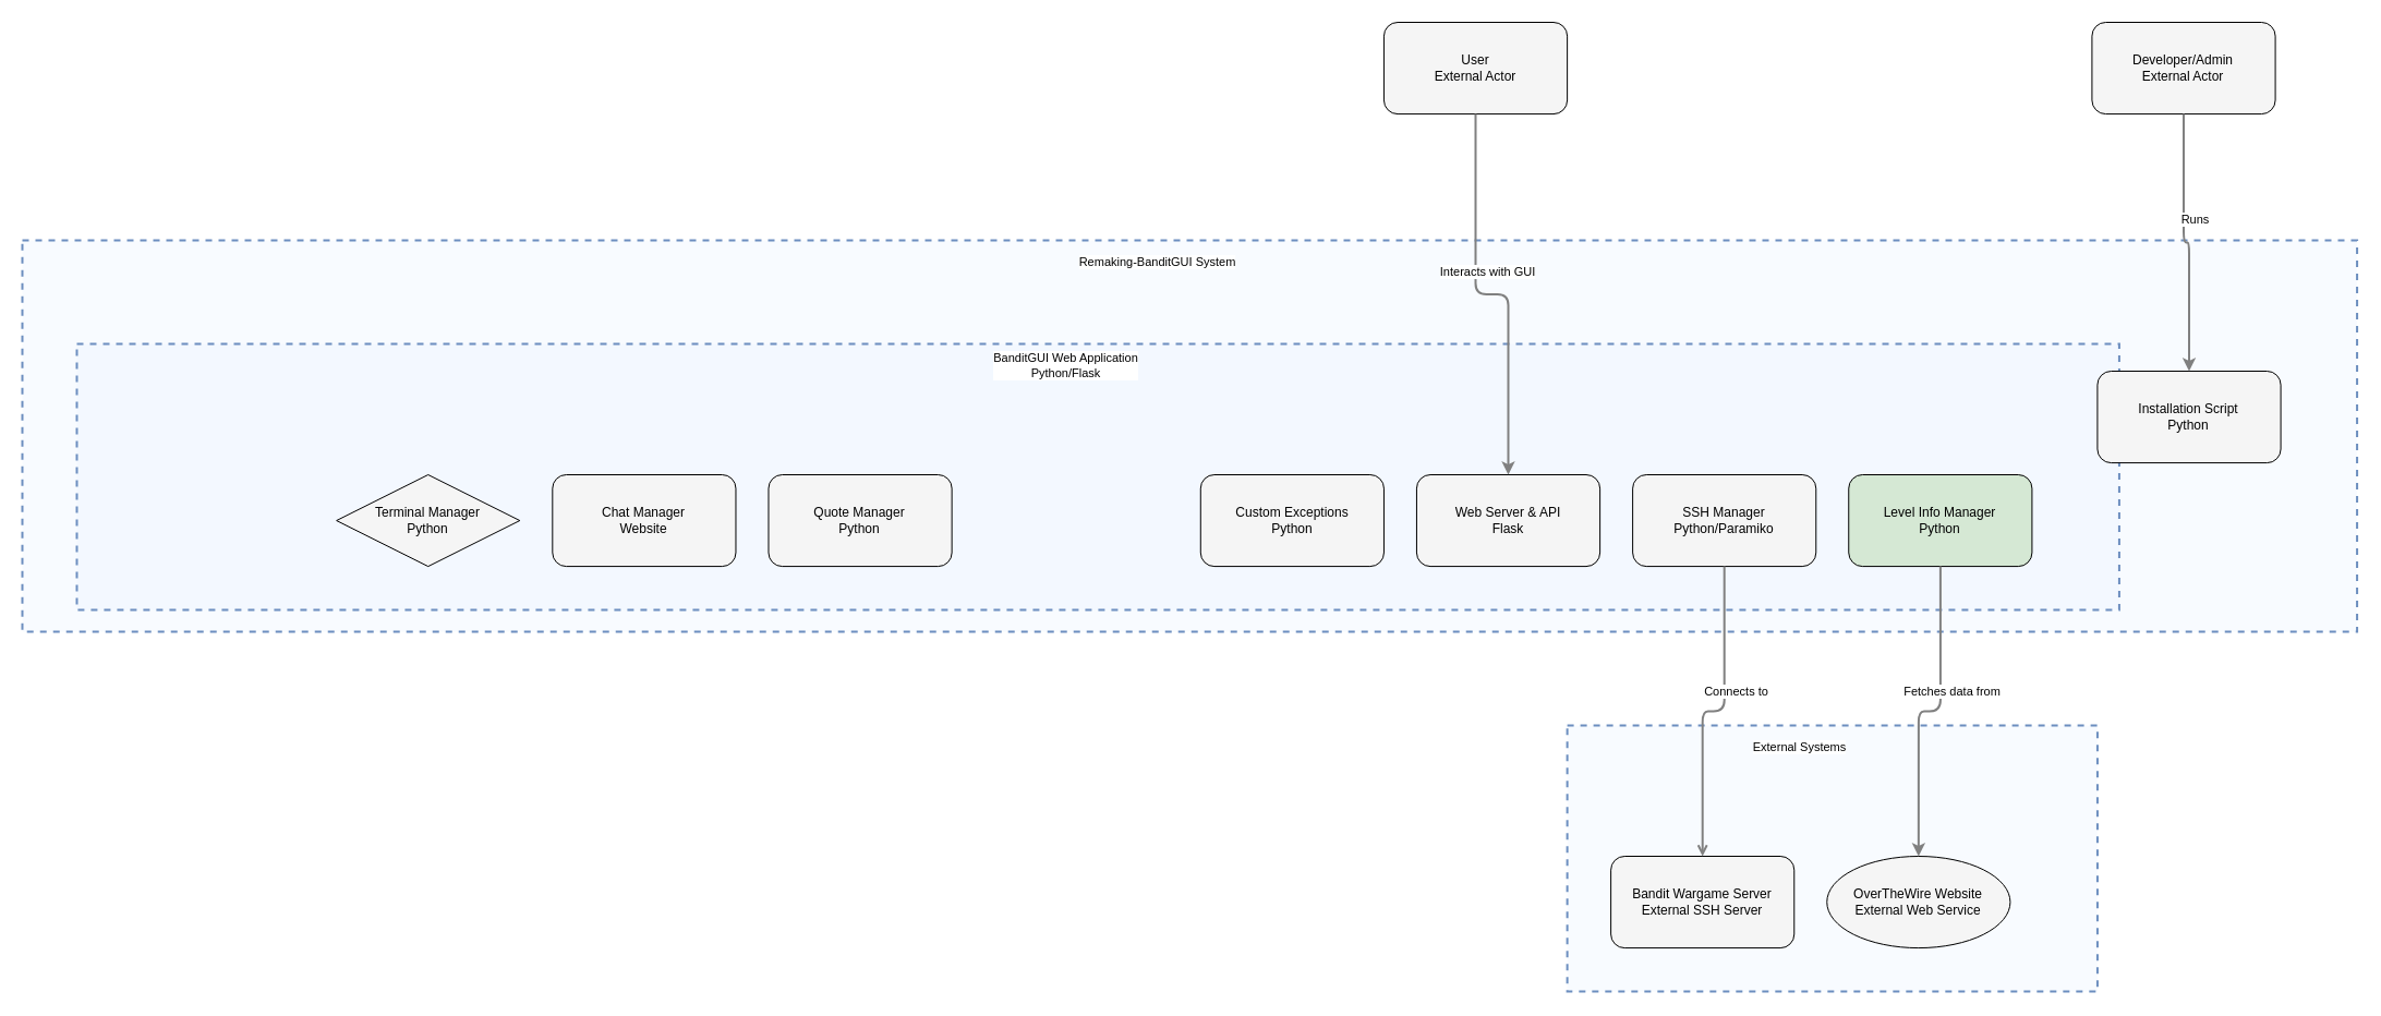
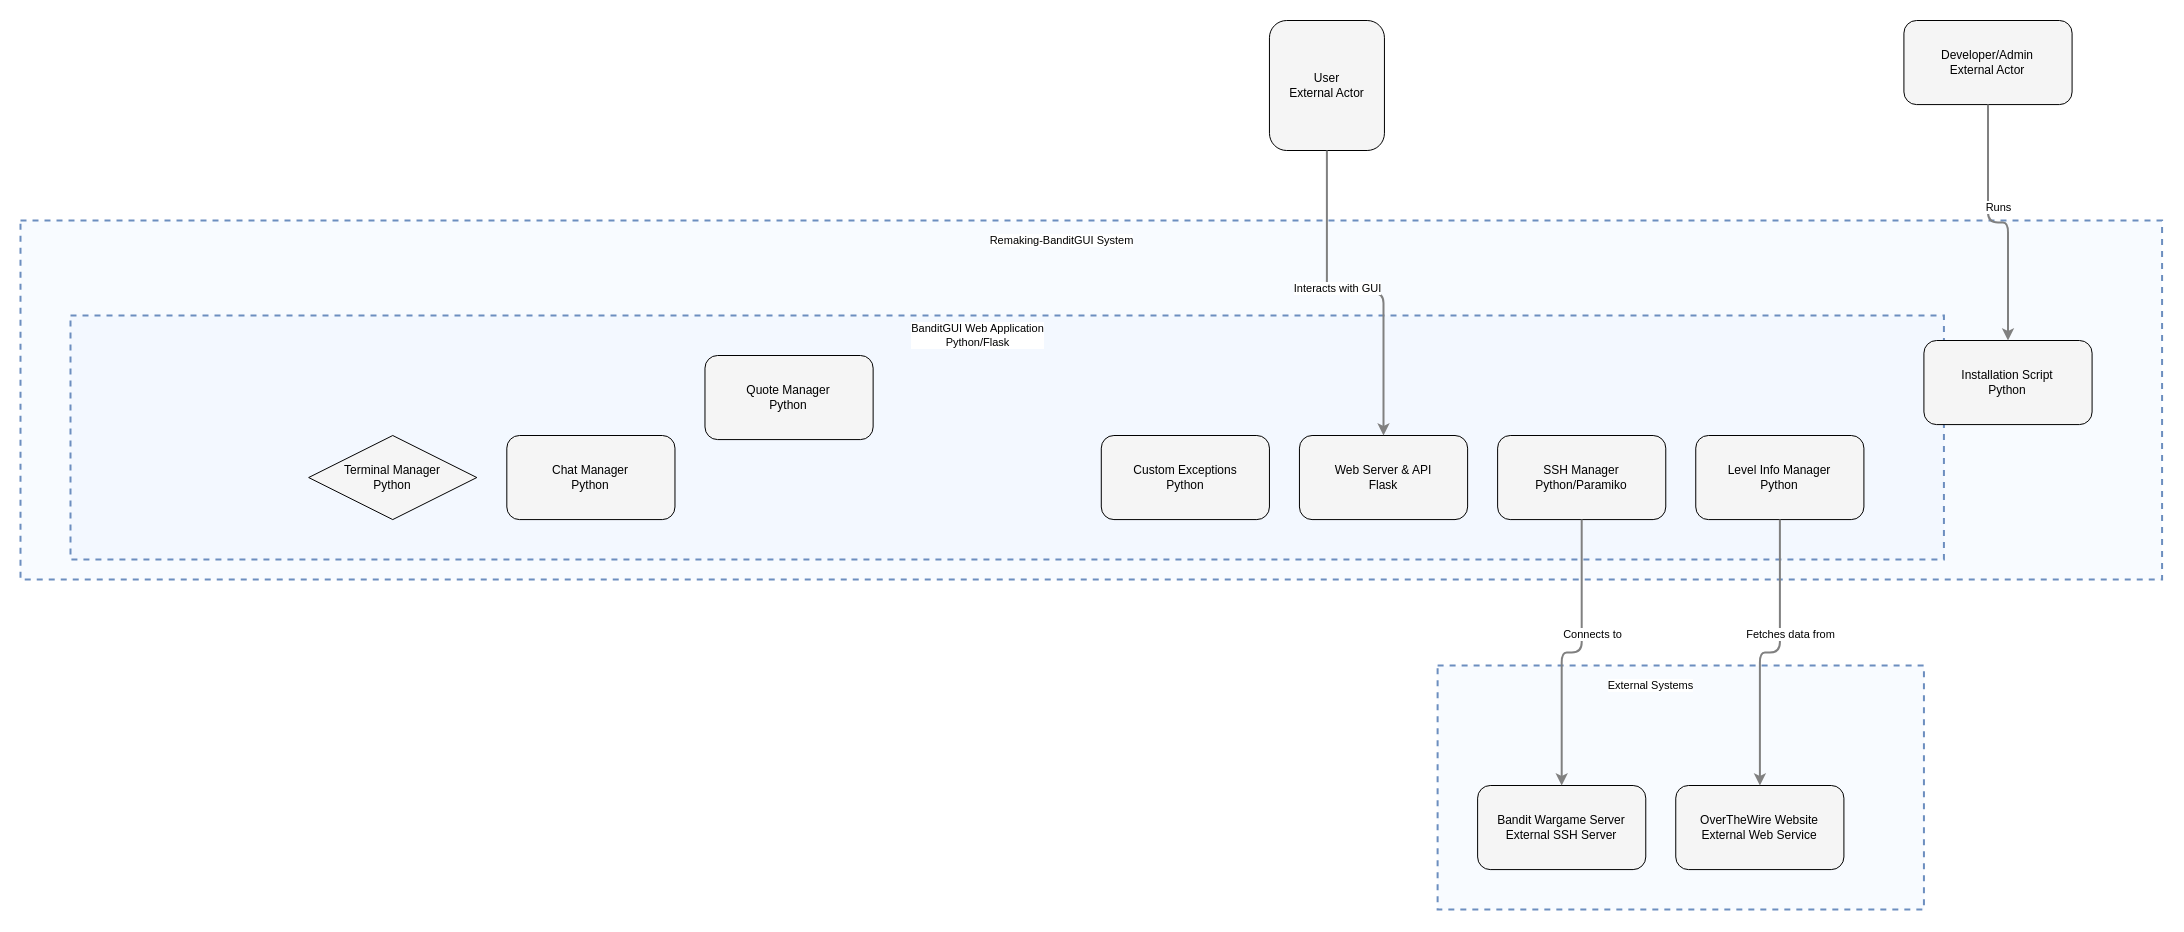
- <mxCell id="8" value="User&lt;br&gt;External Actor" style="rounded=1;whiteSpace=wrap;html=1;fillColor=#f5f5f5" vertex="1" parent="1"><mxGeometry x="1268.947" y="20" width="168.158" height="84.079" as="geometry" /></mxCell>
+ <mxCell id="8" value="User&lt;br&gt;External Actor" style="rounded=1;whiteSpace=wrap;html=1;fillColor=#f5f5f5" vertex="1" parent="1"><mxGeometry x="1268.947" y="20" width="115" height="130" as="geometry" /></mxCell>
- <mxCell id="9" value="Developer/Admin&lt;br&gt;External Actor" style="rounded=1;whiteSpace=wrap;html=1;fillColor=#f5f5f5" vertex="1" parent="1"><mxGeometry x="1918.42" y="20" width="168.158" height="84.079" as="geometry" /></mxCell>
+ <mxCell id="9" value="Developer/Admin&lt;br&gt;External Actor" style="rounded=1;whiteSpace=wrap;html=1;fillColor=#f5f5f5" vertex="1" parent="1"><mxGeometry x="1903.42" y="20" width="168.158" height="84.079" as="geometry" /></mxCell>
- <mxCell id="16" value="Chat Manager&lt;br&gt;Website" style="rounded=1;whiteSpace=wrap;html=1;fillColor=#f5f5f5" vertex="1" parent="2"><mxGeometry x="436.316" y="120" width="168.158" height="84.079" as="geometry" /></mxCell>
+ <mxCell id="16" value="Chat Manager&lt;br&gt;Python" style="rounded=1;whiteSpace=wrap;html=1;fillColor=#f5f5f5" vertex="1" parent="2"><mxGeometry x="436.316" y="120" width="168.158" height="84.079" as="geometry" /></mxCell>
- <mxCell id="18" value="Quote Manager&lt;br&gt;Python" style="rounded=1;whiteSpace=wrap;html=1;fillColor=#f5f5f5" vertex="1" parent="2"><mxGeometry x="634.473" y="120" width="168.158" height="84.079" as="geometry" /></mxCell>
+ <mxCell id="18" value="Quote Manager&lt;br&gt;Python" style="rounded=1;whiteSpace=wrap;html=1;fillColor=#f5f5f5" vertex="1" parent="2"><mxGeometry x="634.473" y="40" width="168.158" height="84.079" as="geometry" /></mxCell>
- <mxCell id="17" value="Level Info Manager&lt;br&gt;Python" style="rounded=1;whiteSpace=wrap;html=1;fillColor=#d5e8d4;" vertex="1" parent="2"><mxGeometry x="1625.263" y="120" width="168.158" height="84.079" as="geometry" /></mxCell>
+ <mxCell id="17" value="Level Info Manager&lt;br&gt;Python" style="rounded=1;whiteSpace=wrap;html=1;fillColor=#f5f5f5" vertex="1" parent="2"><mxGeometry x="1625.263" y="120" width="168.158" height="84.079" as="geometry" /></mxCell>
- <mxCell id="24" style="edgeStyle=orthogonalEdgeStyle;rounded=1;orthogonalLoop=1;jettySize=auto;html=1;strokeColor=#808080;strokeWidth=2;jumpStyle=arc;jumpSize=10;spacing=15;labelBackgroundColor=white;labelBorderColor=none;endArrow=open;" edge="1" parent="1" source="14" target="11"><mxGeometry relative="1" as="geometry" /></mxCell>
+ <mxCell id="24" style="edgeStyle=orthogonalEdgeStyle;rounded=1;orthogonalLoop=1;jettySize=auto;html=1;strokeColor=#808080;strokeWidth=2;jumpStyle=arc;jumpSize=10;spacing=15;labelBackgroundColor=white;labelBorderColor=none" edge="1" parent="1" source="14" target="11"><mxGeometry relative="1" as="geometry" /></mxCell>
- <mxCell id="12" value="OverTheWire Website&lt;br&gt;External Web Service" style="ellipse;whiteSpace=wrap;html=1;fillColor=#f5f5f5;" vertex="1" parent="4"><mxGeometry x="238.158" y="120" width="168.158" height="84.079" as="geometry" /></mxCell>
+ <mxCell id="12" value="OverTheWire Website&lt;br&gt;External Web Service" style="rounded=1;whiteSpace=wrap;html=1;fillColor=#f5f5f5" vertex="1" parent="4"><mxGeometry x="238.158" y="120" width="168.158" height="84.079" as="geometry" /></mxCell>
